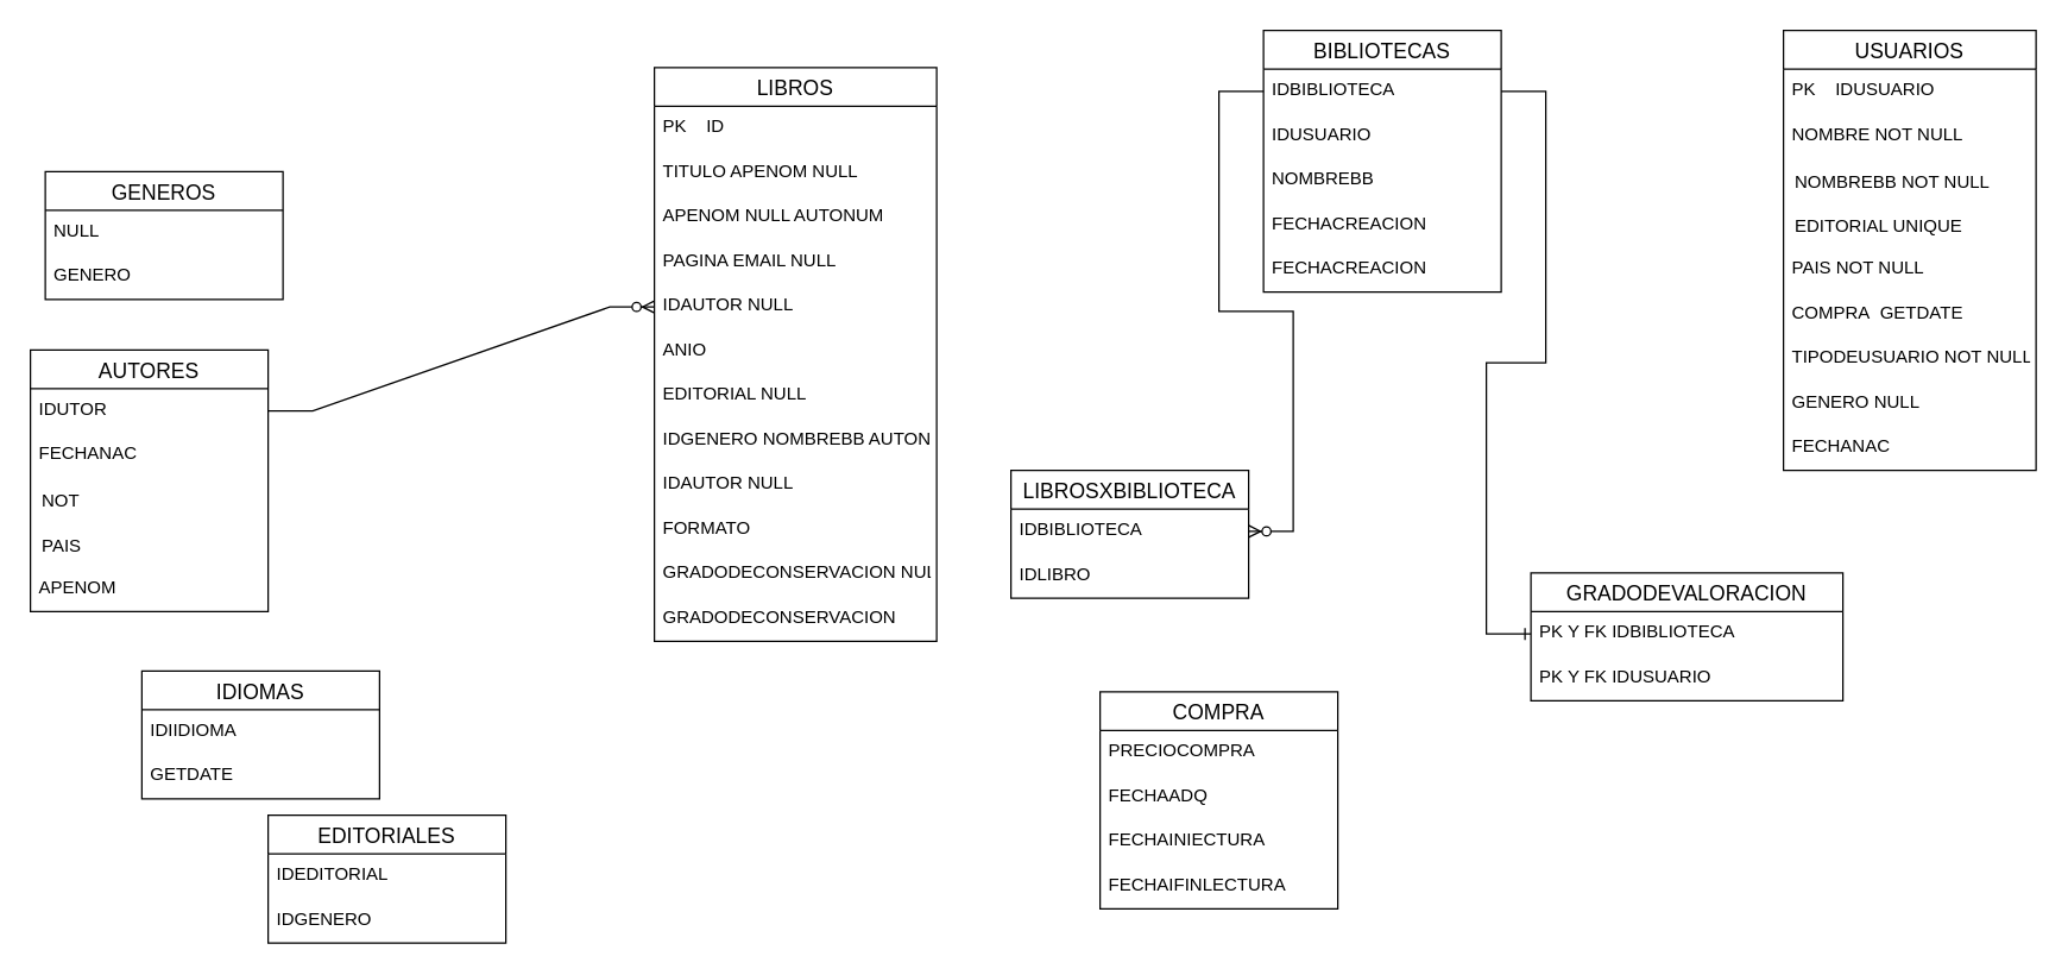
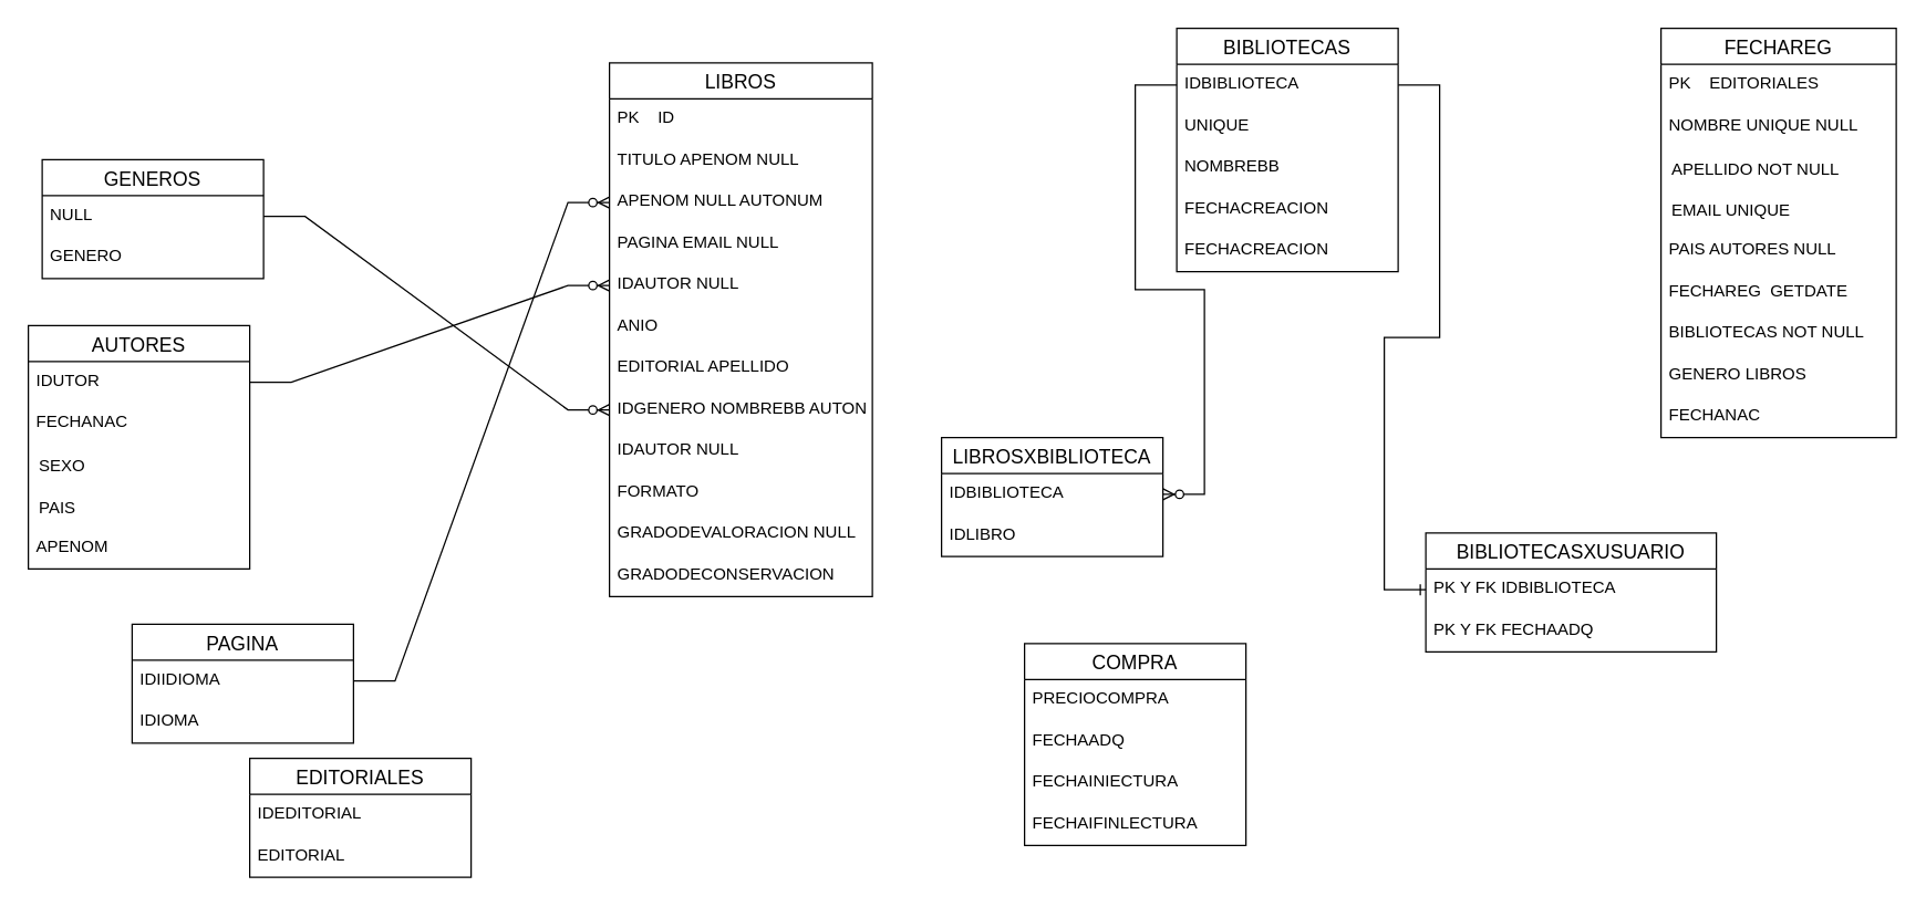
- <mxCell id="33" value="USUARIOS" style="swimlane;fontStyle=0;childLayout=stackLayout;horizontal=1;startSize=26;horizontalStack=0;resizeParent=1;resizeParentMax=0;resizeLast=0;collapsible=1;marginBottom=0;align=center;fontSize=14;strokeColor=default;fillColor=none;" vertex="1" parent="1"><mxGeometry x="1200" y="20" width="170" height="296" as="geometry" /></mxCell>
+ <mxCell id="33" value="FECHAREG" style="swimlane;fontStyle=0;childLayout=stackLayout;horizontal=1;startSize=26;horizontalStack=0;resizeParent=1;resizeParentMax=0;resizeLast=0;collapsible=1;marginBottom=0;align=center;fontSize=14;strokeColor=default;fillColor=none;" vertex="1" parent="1"><mxGeometry x="1200" y="20" width="170" height="296" as="geometry" /></mxCell>
- <mxCell id="34" value="PK    IDUSUARIO" style="text;strokeColor=none;fillColor=none;spacingLeft=4;spacingRight=4;overflow=hidden;rotatable=0;points=[[0,0.5],[1,0.5]];portConstraint=eastwest;fontSize=12;" vertex="1" parent="33"><mxGeometry y="26" width="170" height="30" as="geometry" /></mxCell>
+ <mxCell id="34" value="PK    EDITORIALES" style="text;strokeColor=none;fillColor=none;spacingLeft=4;spacingRight=4;overflow=hidden;rotatable=0;points=[[0,0.5],[1,0.5]];portConstraint=eastwest;fontSize=12;" vertex="1" parent="33"><mxGeometry y="26" width="170" height="30" as="geometry" /></mxCell>
- <mxCell id="45" value="IDUSUARIO" style="text;strokeColor=none;fillColor=none;spacingLeft=4;spacingRight=4;overflow=hidden;rotatable=0;points=[[0,0.5],[1,0.5]];portConstraint=eastwest;fontSize=12;" vertex="1" parent="43"><mxGeometry y="56" width="160" height="30" as="geometry" /></mxCell>
+ <mxCell id="45" value="UNIQUE" style="text;strokeColor=none;fillColor=none;spacingLeft=4;spacingRight=4;overflow=hidden;rotatable=0;points=[[0,0.5],[1,0.5]];portConstraint=eastwest;fontSize=12;" vertex="1" parent="43"><mxGeometry y="56" width="160" height="30" as="geometry" /></mxCell>
- <mxCell id="35" value="NOMBRE NOT NULL" style="text;strokeColor=none;fillColor=none;spacingLeft=4;spacingRight=4;overflow=hidden;rotatable=0;points=[[0,0.5],[1,0.5]];portConstraint=eastwest;fontSize=12;" vertex="1" parent="33"><mxGeometry y="56" width="170" height="30" as="geometry" /></mxCell>
+ <mxCell id="35" value="NOMBRE UNIQUE NULL" style="text;strokeColor=none;fillColor=none;spacingLeft=4;spacingRight=4;overflow=hidden;rotatable=0;points=[[0,0.5],[1,0.5]];portConstraint=eastwest;fontSize=12;" vertex="1" parent="33"><mxGeometry y="56" width="170" height="30" as="geometry" /></mxCell>
- <mxCell id="36" value="NOMBREBB NOT NULL" style="shape=partialRectangle;connectable=0;fillColor=none;top=0;left=0;bottom=0;right=0;align=left;spacingLeft=6;overflow=hidden;" vertex="1" parent="33"><mxGeometry y="86" width="170" height="30" as="geometry"><mxRectangle width="150" height="30" as="alternateBounds" /></mxGeometry></mxCell>
+ <mxCell id="36" value="APELLIDO NOT NULL" style="shape=partialRectangle;connectable=0;fillColor=none;top=0;left=0;bottom=0;right=0;align=left;spacingLeft=6;overflow=hidden;" vertex="1" parent="33"><mxGeometry y="86" width="170" height="30" as="geometry"><mxRectangle width="150" height="30" as="alternateBounds" /></mxGeometry></mxCell>
- <mxCell id="37" value="EDITORIAL UNIQUE" style="shape=partialRectangle;connectable=0;fillColor=none;top=0;left=0;bottom=0;right=0;align=left;spacingLeft=6;overflow=hidden;" vertex="1" parent="33"><mxGeometry y="116" width="170" height="30" as="geometry"><mxRectangle width="150" height="30" as="alternateBounds" /></mxGeometry></mxCell>
+ <mxCell id="37" value="EMAIL UNIQUE" style="shape=partialRectangle;connectable=0;fillColor=none;top=0;left=0;bottom=0;right=0;align=left;spacingLeft=6;overflow=hidden;" vertex="1" parent="33"><mxGeometry y="116" width="170" height="30" as="geometry"><mxRectangle width="150" height="30" as="alternateBounds" /></mxGeometry></mxCell>
- <mxCell id="38" value="PAIS NOT NULL" style="text;strokeColor=none;fillColor=none;spacingLeft=4;spacingRight=4;overflow=hidden;rotatable=0;points=[[0,0.5],[1,0.5]];portConstraint=eastwest;fontSize=12;" vertex="1" parent="33"><mxGeometry y="146" width="170" height="30" as="geometry" /></mxCell>
+ <mxCell id="38" value="PAIS AUTORES NULL" style="text;strokeColor=none;fillColor=none;spacingLeft=4;spacingRight=4;overflow=hidden;rotatable=0;points=[[0,0.5],[1,0.5]];portConstraint=eastwest;fontSize=12;" vertex="1" parent="33"><mxGeometry y="146" width="170" height="30" as="geometry" /></mxCell>
- <mxCell id="39" value="COMPRA  GETDATE" style="text;strokeColor=none;fillColor=none;spacingLeft=4;spacingRight=4;overflow=hidden;rotatable=0;points=[[0,0.5],[1,0.5]];portConstraint=eastwest;fontSize=12;" vertex="1" parent="33"><mxGeometry y="176" width="170" height="30" as="geometry" /></mxCell>
+ <mxCell id="39" value="FECHAREG  GETDATE" style="text;strokeColor=none;fillColor=none;spacingLeft=4;spacingRight=4;overflow=hidden;rotatable=0;points=[[0,0.5],[1,0.5]];portConstraint=eastwest;fontSize=12;" vertex="1" parent="33"><mxGeometry y="176" width="170" height="30" as="geometry" /></mxCell>
+ <mxCell id="32" value="" style="edgeStyle=entityRelationEdgeStyle;fontSize=12;html=1;endArrow=ERzeroToMany;endFill=1;rounded=0;" parent="1" source="29" target="10" edge="1"><mxGeometry width="100" height="100" relative="1" as="geometry"><mxPoint x="210" y="302" as="sourcePoint" /><mxPoint x="400" y="281" as="targetPoint" /></mxGeometry></mxCell>
- <mxCell id="40" value="TIPODEUSUARIO NOT NULL" style="text;strokeColor=none;fillColor=none;spacingLeft=4;spacingRight=4;overflow=hidden;rotatable=0;points=[[0,0.5],[1,0.5]];portConstraint=eastwest;fontSize=12;" vertex="1" parent="33"><mxGeometry y="206" width="170" height="30" as="geometry" /></mxCell>
+ <mxCell id="40" value="BIBLIOTECAS NOT NULL" style="text;strokeColor=none;fillColor=none;spacingLeft=4;spacingRight=4;overflow=hidden;rotatable=0;points=[[0,0.5],[1,0.5]];portConstraint=eastwest;fontSize=12;" vertex="1" parent="33"><mxGeometry y="206" width="170" height="30" as="geometry" /></mxCell>
- <mxCell id="9" value="EDITORIAL NULL" style="text;strokeColor=none;fillColor=none;spacingLeft=4;spacingRight=4;overflow=hidden;rotatable=0;points=[[0,0.5],[1,0.5]];portConstraint=eastwest;fontSize=12;" parent="2" vertex="1"><mxGeometry y="206" width="190" height="30" as="geometry" /></mxCell>
+ <mxCell id="9" value="EDITORIAL APELLIDO" style="text;strokeColor=none;fillColor=none;spacingLeft=4;spacingRight=4;overflow=hidden;rotatable=0;points=[[0,0.5],[1,0.5]];portConstraint=eastwest;fontSize=12;" parent="2" vertex="1"><mxGeometry y="206" width="190" height="30" as="geometry" /></mxCell>
- <mxCell id="41" value="GENERO NULL" style="text;strokeColor=none;fillColor=none;spacingLeft=4;spacingRight=4;overflow=hidden;rotatable=0;points=[[0,0.5],[1,0.5]];portConstraint=eastwest;fontSize=12;" vertex="1" parent="33"><mxGeometry y="236" width="170" height="30" as="geometry" /></mxCell>
+ <mxCell id="41" value="GENERO LIBROS" style="text;strokeColor=none;fillColor=none;spacingLeft=4;spacingRight=4;overflow=hidden;rotatable=0;points=[[0,0.5],[1,0.5]];portConstraint=eastwest;fontSize=12;" vertex="1" parent="33"><mxGeometry y="236" width="170" height="30" as="geometry" /></mxCell>
+ <mxCell id="21" value="" style="edgeStyle=entityRelationEdgeStyle;fontSize=12;html=1;endArrow=ERzeroToMany;endFill=1;rounded=0;" parent="1" source="19" target="5" edge="1"><mxGeometry width="100" height="100" relative="1" as="geometry"><mxPoint x="270" y="434" as="sourcePoint" /><mxPoint x="340" y="241" as="targetPoint" /></mxGeometry></mxCell>
- <mxCell id="25" value="NOT" style="shape=partialRectangle;connectable=0;fillColor=none;top=0;left=0;bottom=0;right=0;align=left;spacingLeft=6;overflow=hidden;" parent="22" vertex="1"><mxGeometry y="86" width="160" height="30" as="geometry"><mxRectangle width="150" height="30" as="alternateBounds" /></mxGeometry></mxCell>
+ <mxCell id="25" value="SEXO" style="shape=partialRectangle;connectable=0;fillColor=none;top=0;left=0;bottom=0;right=0;align=left;spacingLeft=6;overflow=hidden;" parent="22" vertex="1"><mxGeometry y="86" width="160" height="30" as="geometry"><mxRectangle width="150" height="30" as="alternateBounds" /></mxGeometry></mxCell>
- <mxCell id="13" value="GRADODECONSERVACION NULL" style="text;strokeColor=none;fillColor=none;spacingLeft=4;spacingRight=4;overflow=hidden;rotatable=0;points=[[0,0.5],[1,0.5]];portConstraint=eastwest;fontSize=12;" vertex="1" parent="2"><mxGeometry y="326" width="190" height="30" as="geometry" /></mxCell>
+ <mxCell id="13" value="GRADODEVALORACION NULL" style="text;strokeColor=none;fillColor=none;spacingLeft=4;spacingRight=4;overflow=hidden;rotatable=0;points=[[0,0.5],[1,0.5]];portConstraint=eastwest;fontSize=12;" vertex="1" parent="2"><mxGeometry y="326" width="190" height="30" as="geometry" /></mxCell>
- <mxCell id="49" value="GRADODEVALORACION" style="swimlane;fontStyle=0;childLayout=stackLayout;horizontal=1;startSize=26;horizontalStack=0;resizeParent=1;resizeParentMax=0;resizeLast=0;collapsible=1;marginBottom=0;align=center;fontSize=14;strokeColor=default;fillColor=none;" vertex="1" parent="1"><mxGeometry x="1030" y="385" width="210" height="86" as="geometry" /></mxCell>
+ <mxCell id="49" value="BIBLIOTECASXUSUARIO" style="swimlane;fontStyle=0;childLayout=stackLayout;horizontal=1;startSize=26;horizontalStack=0;resizeParent=1;resizeParentMax=0;resizeLast=0;collapsible=1;marginBottom=0;align=center;fontSize=14;strokeColor=default;fillColor=none;" vertex="1" parent="1"><mxGeometry x="1030" y="385" width="210" height="86" as="geometry" /></mxCell>
- <mxCell id="51" value="PK Y FK IDUSUARIO" style="text;strokeColor=none;fillColor=none;spacingLeft=4;spacingRight=4;overflow=hidden;rotatable=0;points=[[0,0.5],[1,0.5]];portConstraint=eastwest;fontSize=12;" vertex="1" parent="49"><mxGeometry y="56" width="210" height="30" as="geometry" /></mxCell>
+ <mxCell id="51" value="PK Y FK FECHAADQ" style="text;strokeColor=none;fillColor=none;spacingLeft=4;spacingRight=4;overflow=hidden;rotatable=0;points=[[0,0.5],[1,0.5]];portConstraint=eastwest;fontSize=12;" vertex="1" parent="49"><mxGeometry y="56" width="210" height="30" as="geometry" /></mxCell>
- <mxCell id="18" value="IDIOMAS" style="swimlane;fontStyle=0;childLayout=stackLayout;horizontal=1;startSize=26;horizontalStack=0;resizeParent=1;resizeParentMax=0;resizeLast=0;collapsible=1;marginBottom=0;align=center;fontSize=14;strokeColor=default;fillColor=none;" parent="1" vertex="1"><mxGeometry x="95" y="451" width="160" height="86" as="geometry" /></mxCell>
+ <mxCell id="18" value="PAGINA" style="swimlane;fontStyle=0;childLayout=stackLayout;horizontal=1;startSize=26;horizontalStack=0;resizeParent=1;resizeParentMax=0;resizeLast=0;collapsible=1;marginBottom=0;align=center;fontSize=14;strokeColor=default;fillColor=none;" parent="1" vertex="1"><mxGeometry x="95" y="451" width="160" height="86" as="geometry" /></mxCell>
- <mxCell id="20" value="GETDATE" style="text;strokeColor=none;fillColor=none;spacingLeft=4;spacingRight=4;overflow=hidden;rotatable=0;points=[[0,0.5],[1,0.5]];portConstraint=eastwest;fontSize=12;" parent="18" vertex="1"><mxGeometry y="56" width="160" height="30" as="geometry" /></mxCell>
+ <mxCell id="20" value="IDIOMA" style="text;strokeColor=none;fillColor=none;spacingLeft=4;spacingRight=4;overflow=hidden;rotatable=0;points=[[0,0.5],[1,0.5]];portConstraint=eastwest;fontSize=12;" parent="18" vertex="1"><mxGeometry y="56" width="160" height="30" as="geometry" /></mxCell>
- <mxCell id="17" value="IDGENERO" style="text;strokeColor=none;fillColor=none;spacingLeft=4;spacingRight=4;overflow=hidden;rotatable=0;points=[[0,0.5],[1,0.5]];portConstraint=eastwest;fontSize=12;" parent="15" vertex="1"><mxGeometry y="56" width="160" height="30" as="geometry" /></mxCell>
+ <mxCell id="17" value="EDITORIAL" style="text;strokeColor=none;fillColor=none;spacingLeft=4;spacingRight=4;overflow=hidden;rotatable=0;points=[[0,0.5],[1,0.5]];portConstraint=eastwest;fontSize=12;" parent="15" vertex="1"><mxGeometry y="56" width="160" height="30" as="geometry" /></mxCell>
